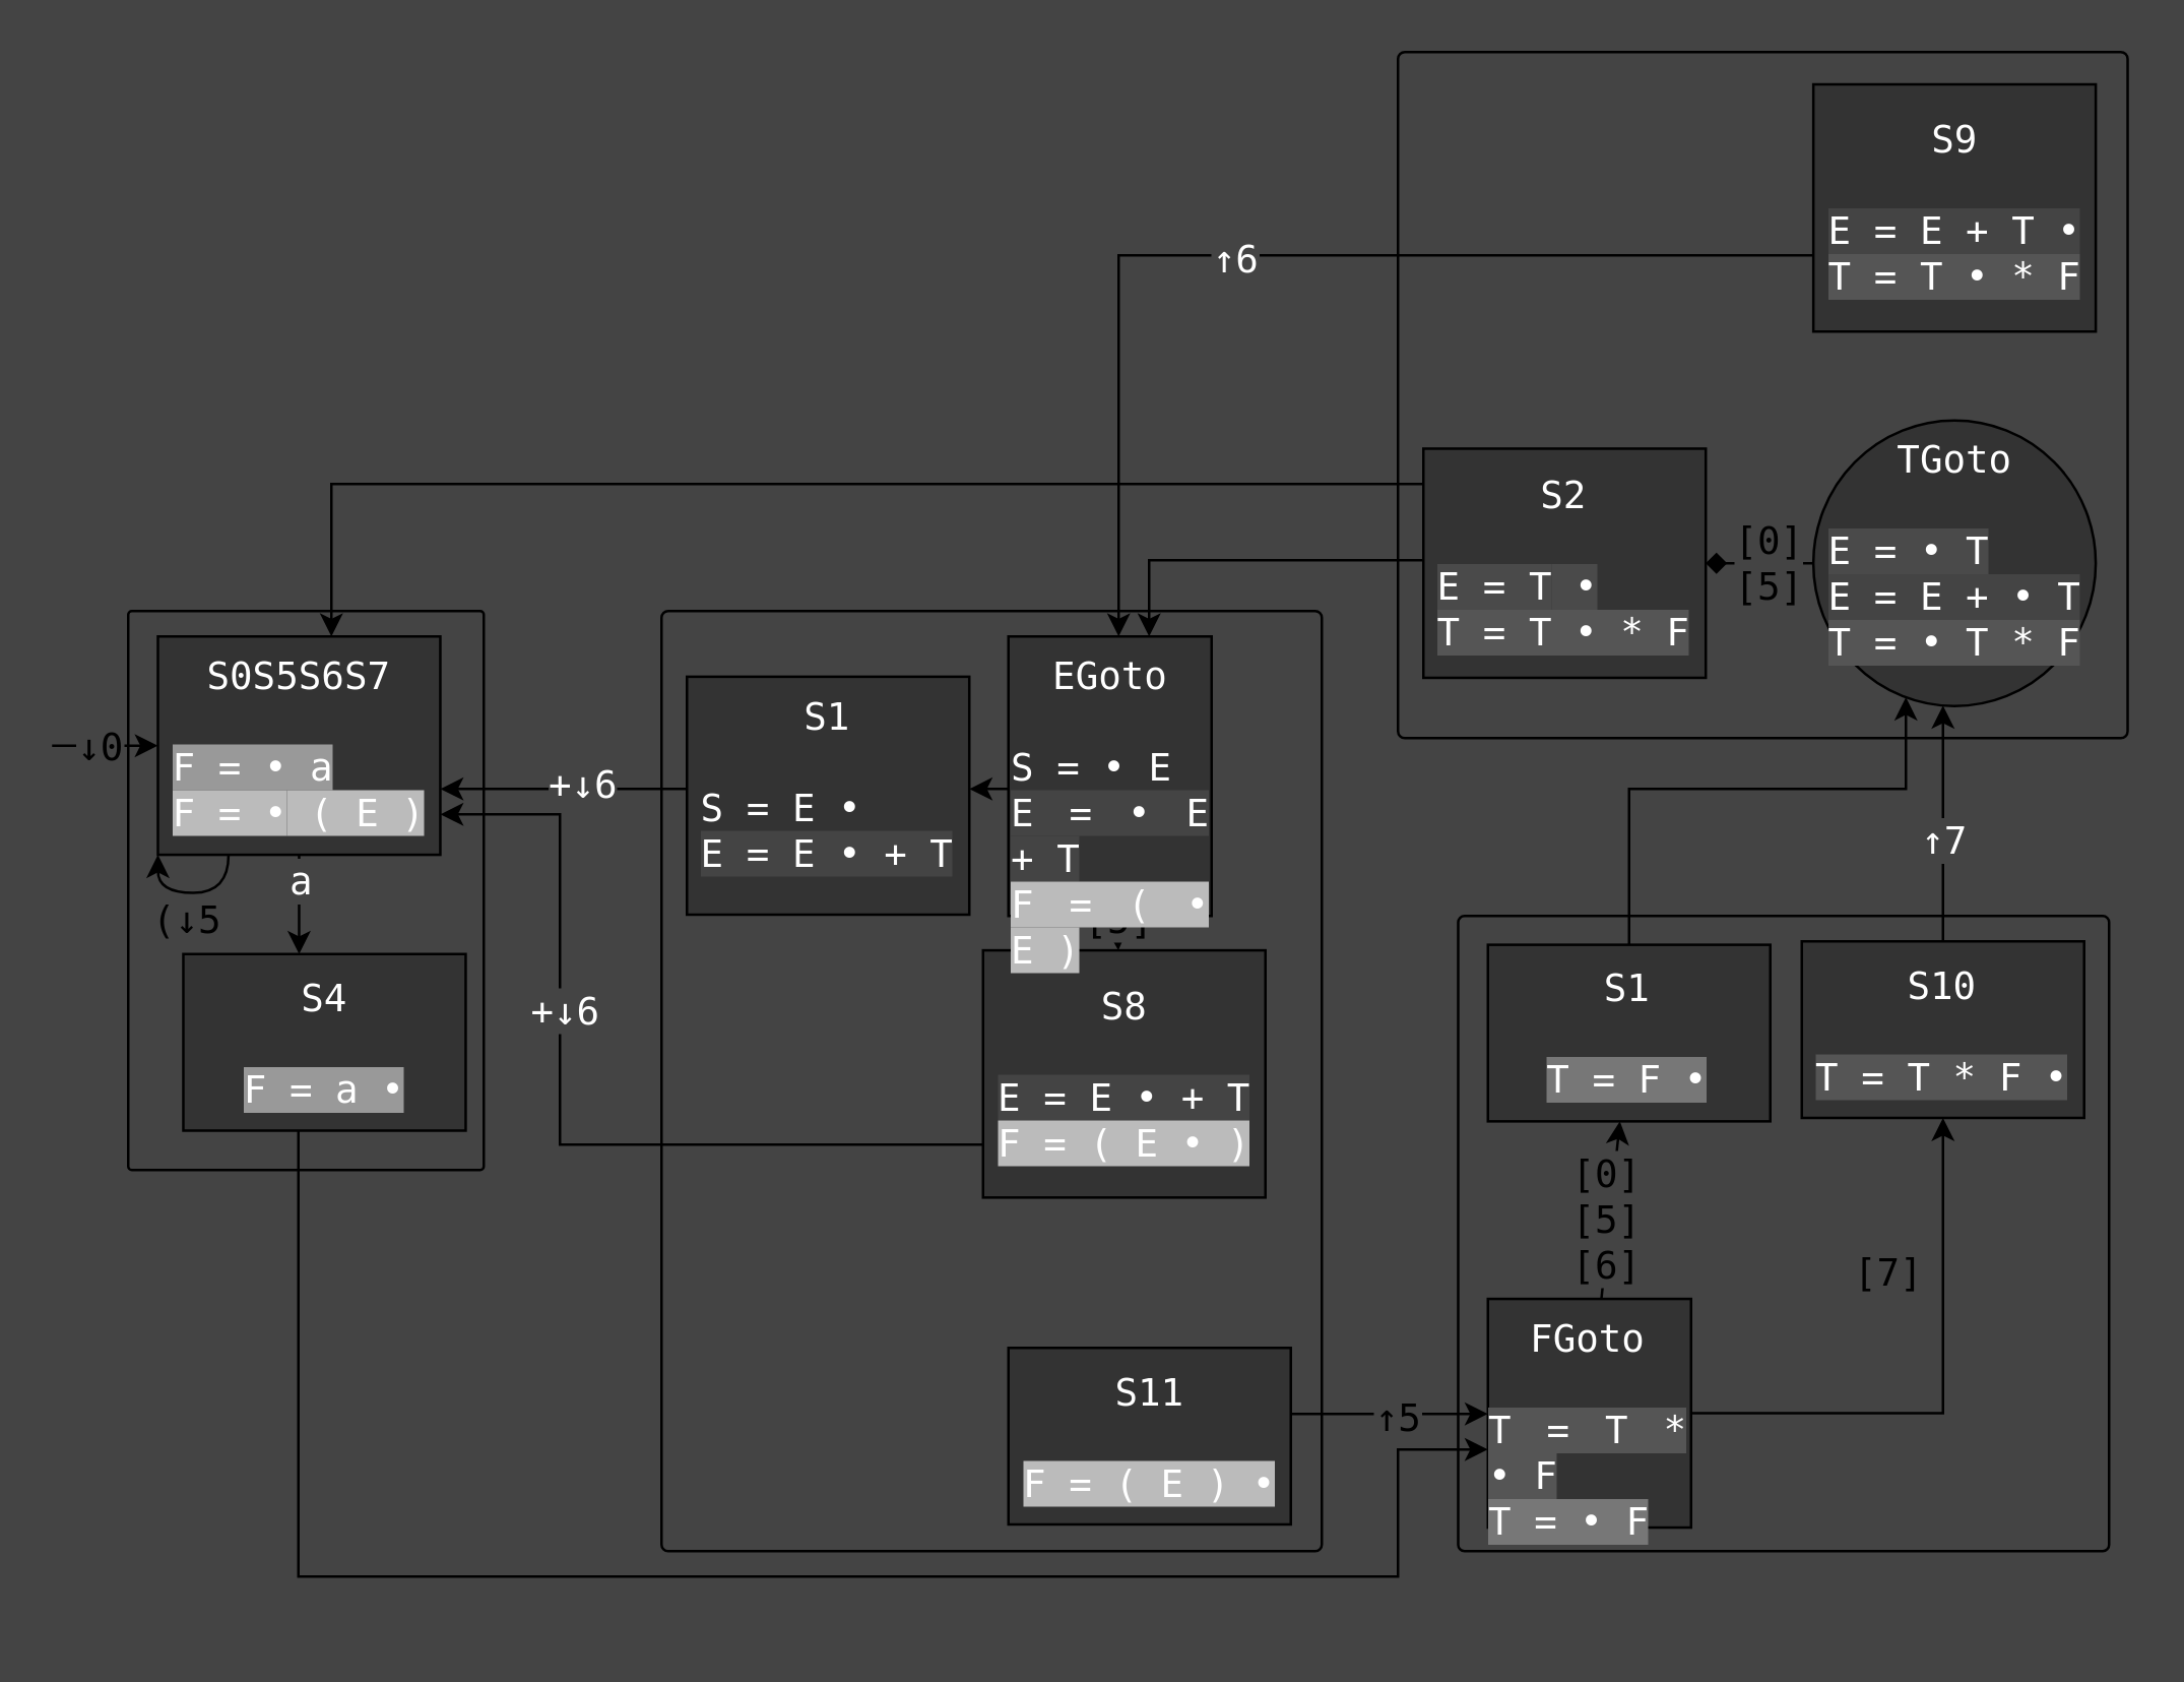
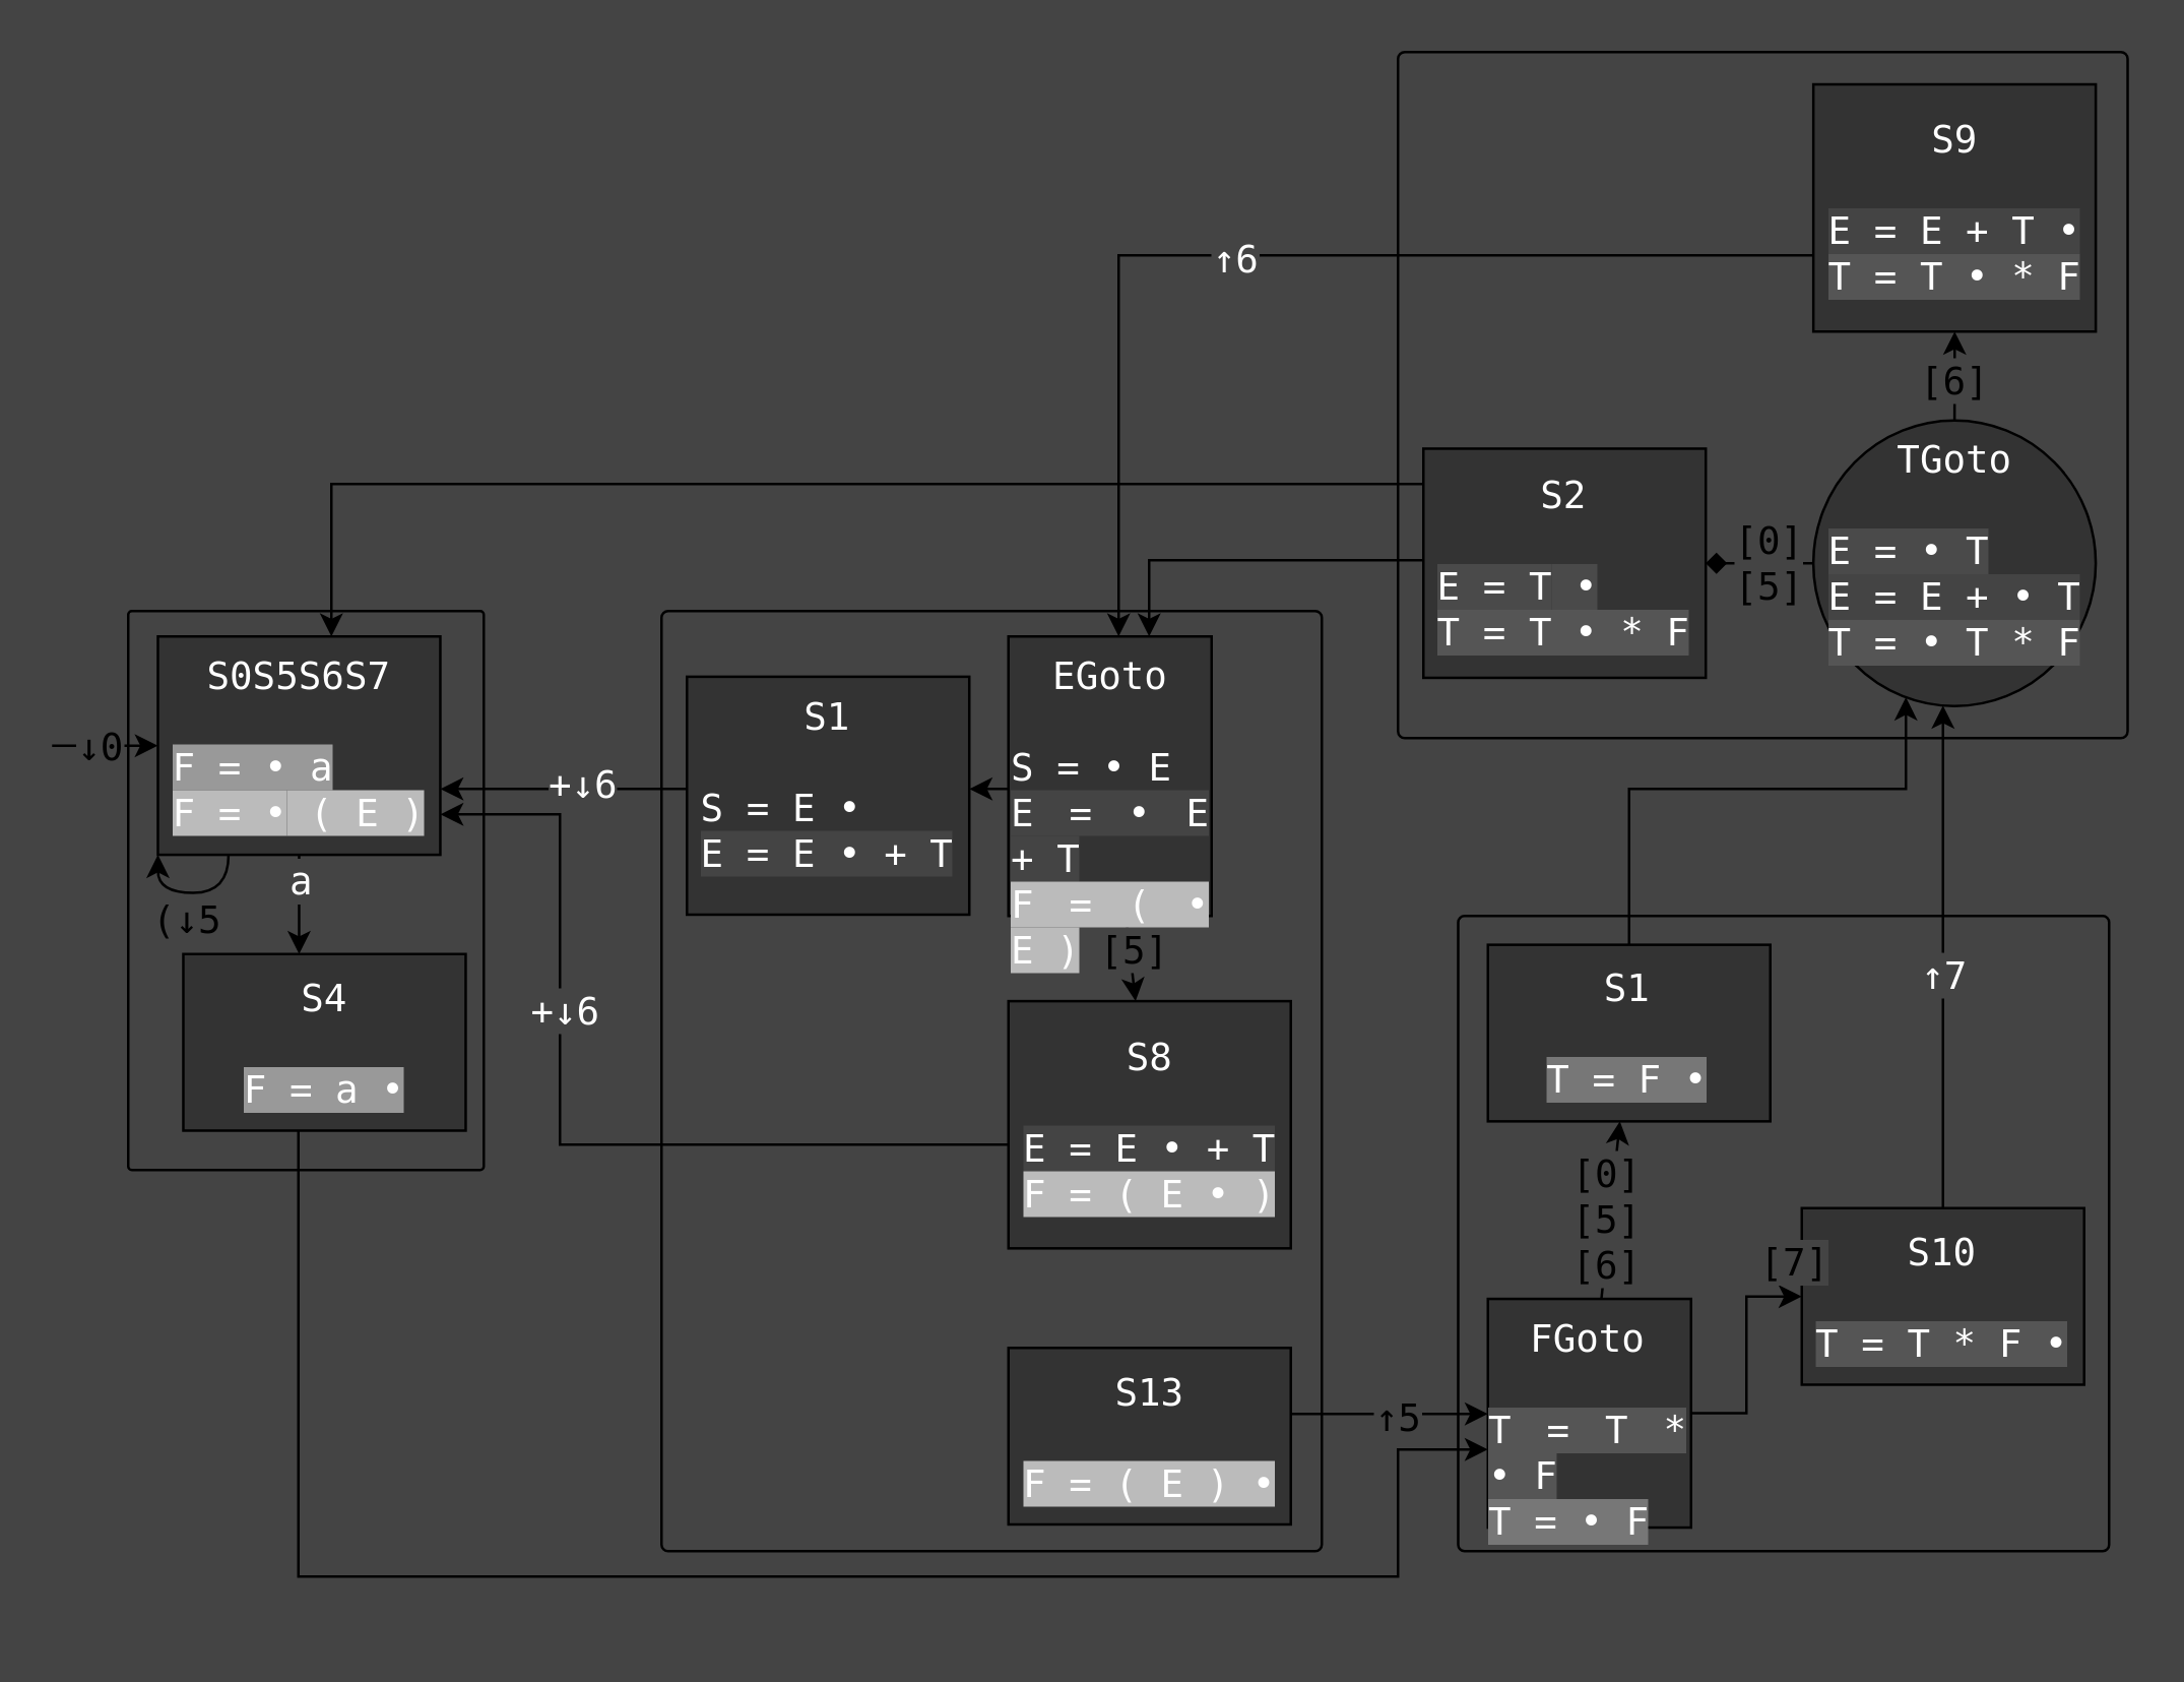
+ <mxCell id="37" style="rounded=0;orthogonalLoop=1;jettySize=auto;html=1;fontFamily=monospace;fontSize=15;fontColor=default;labelBackgroundColor=#444444;resizable=0;edgeStyle=orthogonalEdgeStyle;" parent="1" source="41" target="22" edge="1"><mxGeometry relative="1" as="geometry"><Array as="points" /></mxGeometry></mxCell>
+ <mxCell id="38" value="[6]" style="edgeLabel;html=1;align=center;verticalAlign=middle;resizable=0;points=[];fontFamily=monospace;fontSize=15;fontColor=default;labelBackgroundColor=#444444;fillColor=none;gradientColor=none;" parent="37" vertex="1" connectable="0"><mxGeometry x="-0.703" y="2" relative="1" as="geometry"><mxPoint x="1" y="-9" as="offset" /></mxGeometry></mxCell>
- <mxCell id="25" value="&lt;div style=&quot;font-size: 15px;&quot;&gt;S10&lt;/div&gt;&lt;div align=&quot;left&quot; style=&quot;font-size: 15px;&quot;&gt;&lt;br style=&quot;font-size: 15px;&quot;&gt;&lt;/div&gt;&lt;div align=&quot;left&quot; style=&quot;font-size: 15px;&quot;&gt;&lt;span style=&quot;background-color: rgb(85, 85, 85); font-size: 15px;&quot;&gt;T = T * F •&lt;/span&gt;&lt;/div&gt;" style="rounded=0;whiteSpace=wrap;html=1;fontFamily=monospace;spacingLeft=0;fontSize=15;fillColor=#333333;fontColor=#FFFFFF;" parent="1" vertex="1"><mxGeometry x="709.004" y="369.996" width="111.186" height="69.493" as="geometry" /></mxCell>
+ <mxCell id="25" value="&lt;div style=&quot;font-size: 15px;&quot;&gt;S10&lt;/div&gt;&lt;div align=&quot;left&quot; style=&quot;font-size: 15px;&quot;&gt;&lt;br style=&quot;font-size: 15px;&quot;&gt;&lt;/div&gt;&lt;div align=&quot;left&quot; style=&quot;font-size: 15px;&quot;&gt;&lt;span style=&quot;background-color: rgb(85, 85, 85); font-size: 15px;&quot;&gt;T = T * F •&lt;/span&gt;&lt;/div&gt;" style="rounded=0;whiteSpace=wrap;html=1;fontFamily=monospace;spacingLeft=0;fontSize=15;fillColor=#333333;fontColor=#FFFFFF;" parent="1" vertex="1"><mxGeometry x="709.004" y="474.996" width="111.186" height="69.493" as="geometry" /></mxCell>
- <mxCell id="26" value="&lt;div style=&quot;font-size: 15px;&quot;&gt;S8&lt;/div&gt;&lt;div align=&quot;left&quot; style=&quot;font-size: 15px;&quot;&gt;&lt;br style=&quot;font-size: 15px;&quot;&gt;&lt;/div&gt;&lt;div align=&quot;left&quot; style=&quot;font-size: 15px;&quot;&gt;&lt;span style=&quot;font-size: 15px; background-color: rgb(68, 68, 68);&quot;&gt;E = E • + T&lt;/span&gt;&lt;/div&gt;&lt;div align=&quot;left&quot; style=&quot;font-size: 15px;&quot;&gt;&lt;span style=&quot;background-color: rgb(187, 187, 187); font-size: 15px;&quot;&gt;F = ( E • )&lt;/span&gt;&lt;/div&gt;" style="rounded=0;whiteSpace=wrap;html=1;fontFamily=monospace;spacingLeft=0;fontSize=15;fillColor=#333333;fontColor=#FFFFFF;" parent="1" vertex="1"><mxGeometry x="386.604" y="373.54" width="111.186" height="97.29" as="geometry" /></mxCell>
+ <mxCell id="26" value="&lt;div style=&quot;font-size: 15px;&quot;&gt;S8&lt;/div&gt;&lt;div align=&quot;left&quot; style=&quot;font-size: 15px;&quot;&gt;&lt;br style=&quot;font-size: 15px;&quot;&gt;&lt;/div&gt;&lt;div align=&quot;left&quot; style=&quot;font-size: 15px;&quot;&gt;&lt;span style=&quot;font-size: 15px; background-color: rgb(68, 68, 68);&quot;&gt;E = E • + T&lt;/span&gt;&lt;/div&gt;&lt;div align=&quot;left&quot; style=&quot;font-size: 15px;&quot;&gt;&lt;span style=&quot;background-color: rgb(187, 187, 187); font-size: 15px;&quot;&gt;F = ( E • )&lt;/span&gt;&lt;/div&gt;" style="rounded=0;whiteSpace=wrap;html=1;fontFamily=monospace;spacingLeft=0;fontSize=15;fillColor=#333333;fontColor=#FFFFFF;" parent="1" vertex="1"><mxGeometry x="396.604" y="393.54" width="111.186" height="97.29" as="geometry" /></mxCell>
- <mxCell id="29" value="&lt;div style=&quot;font-size: 15px;&quot;&gt;S11&lt;/div&gt;&lt;div style=&quot;font-size: 15px;&quot;&gt;&lt;br style=&quot;font-size: 15px;&quot;&gt;&lt;/div&gt;&lt;div style=&quot;font-size: 15px;&quot;&gt;&lt;span style=&quot;background-color: rgb(187, 187, 187); font-size: 15px;&quot;&gt;F = ( E ) •&lt;/span&gt;&lt;/div&gt;" style="rounded=0;whiteSpace=wrap;html=1;fontFamily=monospace;spacingLeft=0;fontSize=15;fillColor=#333333;fontColor=#FFFFFF;" parent="1" vertex="1"><mxGeometry x="396.604" y="529.997" width="111.186" height="69.493" as="geometry" /></mxCell>
+ <mxCell id="29" value="&lt;div style=&quot;font-size: 15px;&quot;&gt;S13&lt;/div&gt;&lt;div style=&quot;font-size: 15px;&quot;&gt;&lt;br style=&quot;font-size: 15px;&quot;&gt;&lt;/div&gt;&lt;div style=&quot;font-size: 15px;&quot;&gt;&lt;span style=&quot;background-color: rgb(187, 187, 187); font-size: 15px;&quot;&gt;F = ( E ) •&lt;/span&gt;&lt;/div&gt;" style="rounded=0;whiteSpace=wrap;html=1;fontFamily=monospace;spacingLeft=0;fontSize=15;fillColor=#333333;fontColor=#FFFFFF;" parent="1" vertex="1"><mxGeometry x="396.604" y="529.997" width="111.186" height="69.493" as="geometry" /></mxCell>
